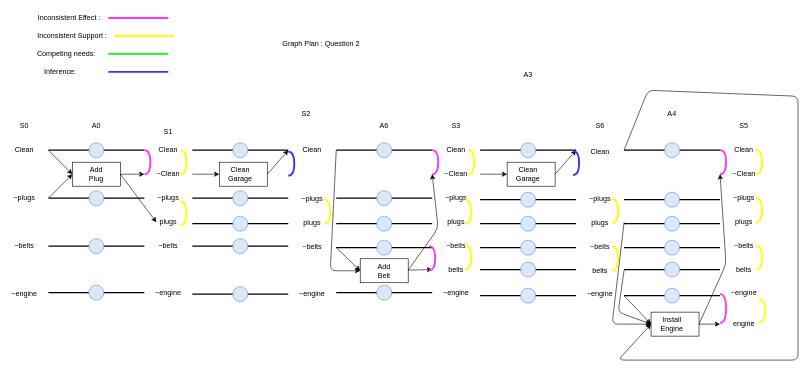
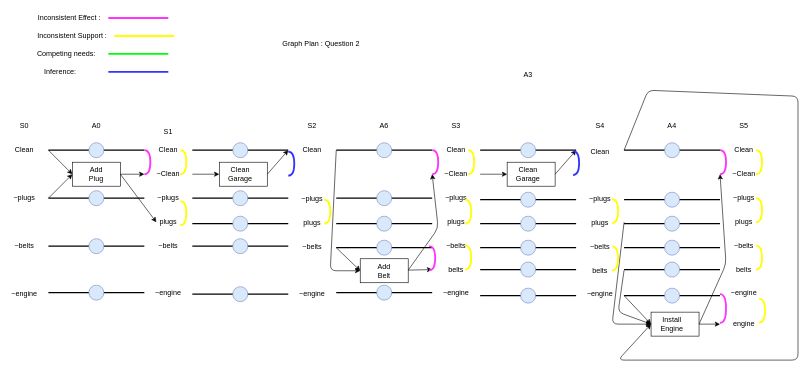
- <mxCell id="5" value="S2" style="text;html=1;strokeColor=none;fillColor=none;align=center;verticalAlign=middle;whiteSpace=wrap;rounded=0;" parent="1" vertex="1"><mxGeometry x="490" y="180" width="40" height="20" as="geometry" /></mxCell>
+ <mxCell id="5" value="S2" style="text;html=1;strokeColor=none;fillColor=none;align=center;verticalAlign=middle;whiteSpace=wrap;rounded=0;" parent="1" vertex="1"><mxGeometry x="500" y="200" width="40" height="20" as="geometry" /></mxCell>
- <mxCell id="117" value="A4" style="text;html=1;strokeColor=none;fillColor=none;align=center;verticalAlign=middle;whiteSpace=wrap;rounded=0;" parent="1" vertex="1"><mxGeometry x="1100" y="180" width="40" height="20" as="geometry" /></mxCell>
+ <mxCell id="117" value="A4" style="text;html=1;strokeColor=none;fillColor=none;align=center;verticalAlign=middle;whiteSpace=wrap;rounded=0;" parent="1" vertex="1"><mxGeometry x="1100" y="200" width="40" height="20" as="geometry" /></mxCell>
- <mxCell id="88" value="S6" style="text;html=1;strokeColor=none;fillColor=none;align=center;verticalAlign=middle;whiteSpace=wrap;rounded=0;" parent="1" vertex="1"><mxGeometry x="980" y="200" width="40" height="20" as="geometry" /></mxCell>
+ <mxCell id="88" value="S4" style="text;html=1;strokeColor=none;fillColor=none;align=center;verticalAlign=middle;whiteSpace=wrap;rounded=0;" parent="1" vertex="1"><mxGeometry x="980" y="200" width="40" height="20" as="geometry" /></mxCell>
